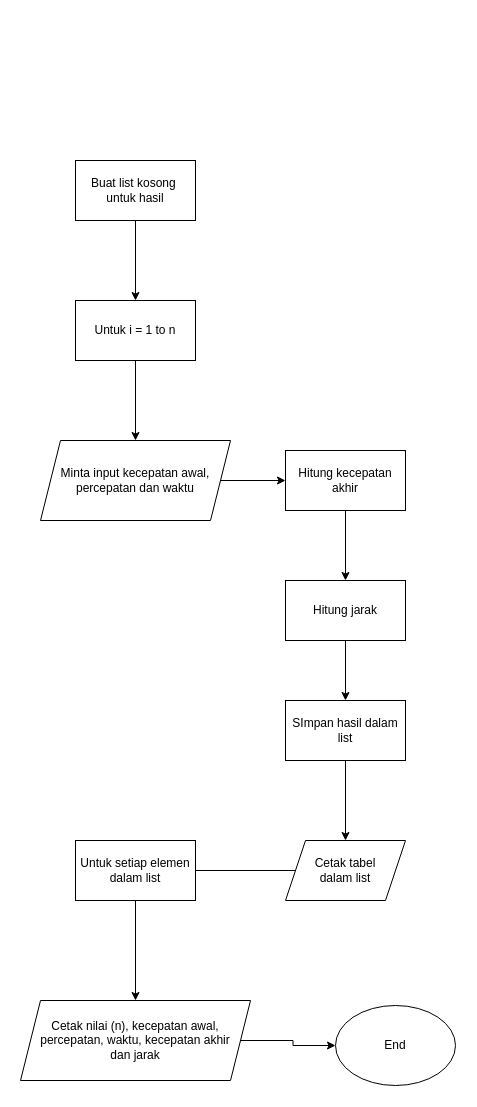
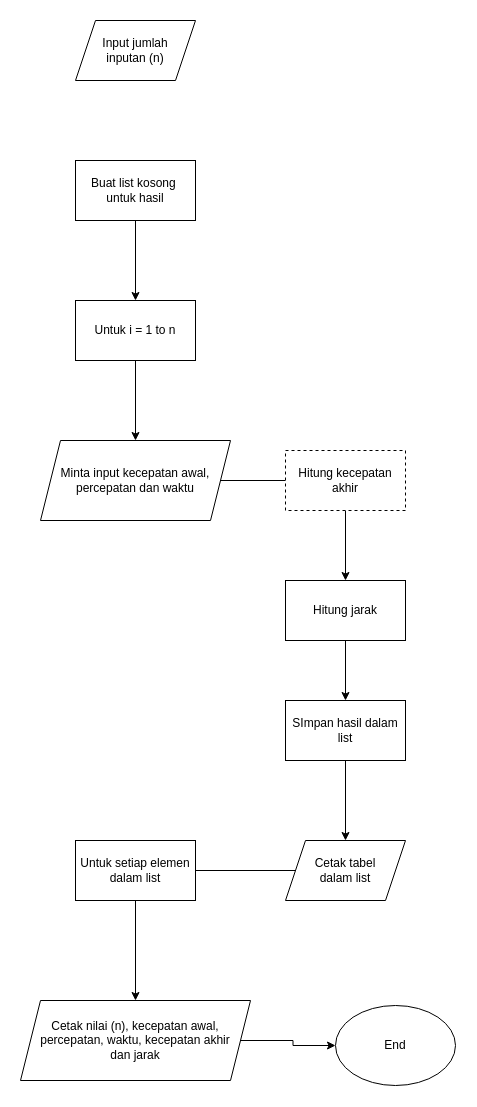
+ <mxCell id="2" value="Input jumlah&lt;div&gt;inputan (n)&lt;/div&gt;" style="shape=parallelogram;perimeter=parallelogramPerimeter;whiteSpace=wrap;html=1;fixedSize=1;" vertex="1" parent="1"><mxGeometry x="75" y="20" width="120" height="60" as="geometry" /></mxCell>
- <mxCell id="7" value="" style="edgeStyle=orthogonalEdgeStyle;rounded=0;orthogonalLoop=1;jettySize=auto;html=1;" edge="1" parent="1" source="8" target="10"><mxGeometry relative="1" as="geometry" /></mxCell>
+ <mxCell id="7" value="" style="edgeStyle=orthogonalEdgeStyle;rounded=0;orthogonalLoop=1;jettySize=auto;html=1;endArrow=none;" edge="1" parent="1" source="8" target="10"><mxGeometry relative="1" as="geometry" /></mxCell>
- <mxCell id="10" value="Hitung kecepatan akhir" style="whiteSpace=wrap;html=1;" vertex="1" parent="1"><mxGeometry x="285" y="450" width="120" height="60" as="geometry" /></mxCell>
+ <mxCell id="10" value="Hitung kecepatan akhir" style="whiteSpace=wrap;html=1;dashed=1;" vertex="1" parent="1"><mxGeometry x="285" y="450" width="120" height="60" as="geometry" /></mxCell>
